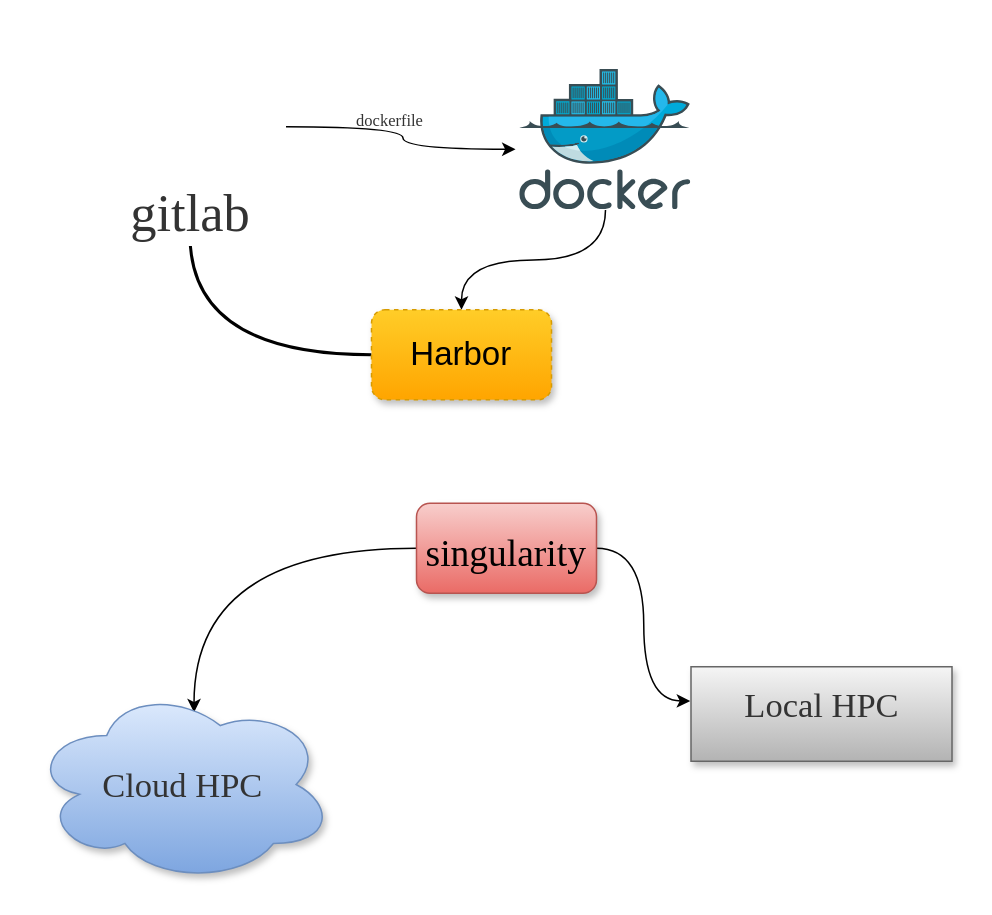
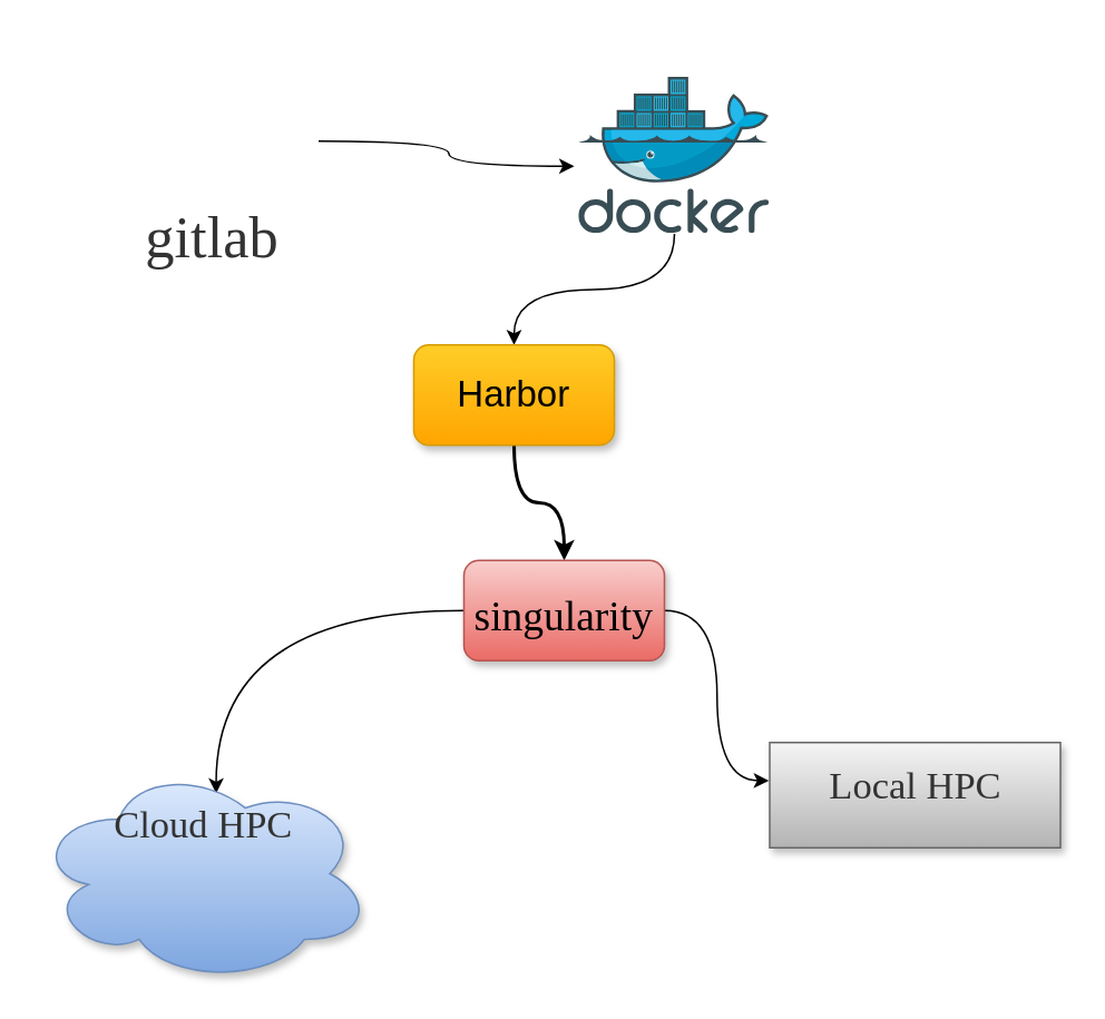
- <mxCell id="15" value="dockerfile" style="text;html=1;align=center;verticalAlign=middle;resizable=0;points=[];autosize=1;fontSize=11;fontFamily=Georgia;fontColor=#333333;" vertex="1" parent="1"><mxGeometry x="230" y="71" width="58" height="17" as="geometry" /></mxCell>
- <mxCell id="4" value="" style="edgeStyle=orthogonalEdgeStyle;curved=1;rounded=0;orthogonalLoop=1;jettySize=auto;html=1;strokeColor=#000000;strokeWidth=2;fontFamily=Georgia;fontSize=23;fontColor=#333333;" edge="1" parent="1" source="5" target="7"><mxGeometry relative="1" as="geometry" /></mxCell>
+ <mxCell id="4" value="" style="edgeStyle=orthogonalEdgeStyle;curved=1;rounded=0;orthogonalLoop=1;jettySize=auto;html=1;strokeColor=#000000;strokeWidth=2;fontFamily=Georgia;fontSize=23;fontColor=#333333;" edge="1" parent="1" source="5" target="10"><mxGeometry relative="1" as="geometry" /></mxCell>
- <mxCell id="5" value="Harbor" style="rounded=1;whiteSpace=wrap;html=1;fontSize=22;gradientColor=#ffa500;fillColor=#ffcd28;strokeColor=#d79b00;shadow=1;glass=0;sketch=0;imageWidth=24;dashed=1;" vertex="1" parent="1"><mxGeometry x="247" y="206" width="120" height="60" as="geometry" /></mxCell>
+ <mxCell id="5" value="Harbor" style="rounded=1;whiteSpace=wrap;html=1;fontSize=22;gradientColor=#ffa500;fillColor=#ffcd28;strokeColor=#d79b00;shadow=1;glass=0;sketch=0;imageWidth=24;" vertex="1" parent="1"><mxGeometry x="247" y="206" width="120" height="60" as="geometry" /></mxCell>
- <mxCell id="14" value="&amp;nbsp;Cloud HPC" style="text;html=1;align=center;verticalAlign=middle;resizable=0;points=[];autosize=1;fontSize=23;fontFamily=Georgia;fontColor=#333333;" vertex="1" parent="1"><mxGeometry x="53" y="507" width="129" height="32" as="geometry" /></mxCell>
+ <mxCell id="14" value="&amp;nbsp;Cloud HPC" style="text;html=1;align=center;verticalAlign=middle;resizable=0;points=[];autosize=1;fontSize=23;fontFamily=Georgia;fontColor=#333333;" vertex="1" parent="1"><mxGeometry x="53" y="477" width="129" height="32" as="geometry" /></mxCell>
